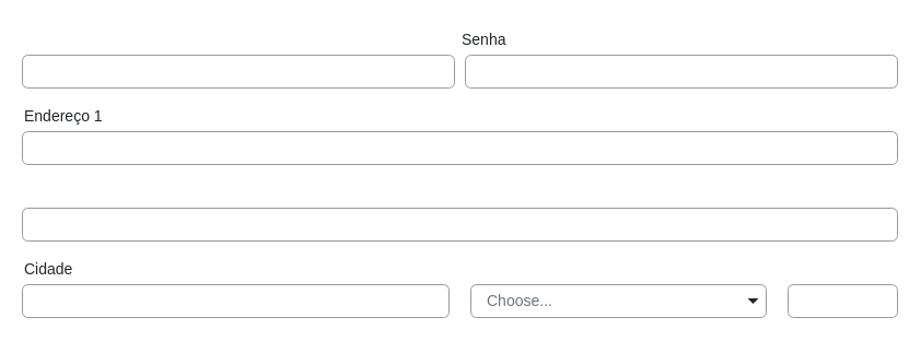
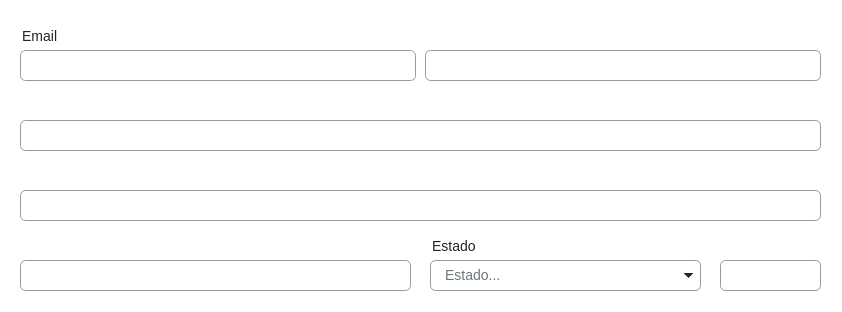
+ <mxCell id="2" value="Email    " style="fillColor=none;strokeColor=none;align=left;fontSize=14;fontColor=#212529;" vertex="1" parent="1"><mxGeometry x="20" y="20" width="400" height="30" as="geometry" /></mxCell>
- <mxCell id="4" value="Senha" style="fillColor=none;strokeColor=none;align=left;fontSize=14;fontColor=#212529;" vertex="1" parent="1"><mxGeometry x="420" y="20" width="400" height="30" as="geometry" /></mxCell>
- <mxCell id="6" value="Endereço 1" style="fillColor=none;strokeColor=none;align=left;fontSize=14;fontColor=#212529;" vertex="1" parent="1"><mxGeometry x="20" y="90" width="390" height="30" as="geometry" /></mxCell>
- <mxCell id="9" value="Cidade" style="fillColor=none;strokeColor=none;align=left;fontSize=14;fontColor=#212529;" vertex="1" parent="1"><mxGeometry x="20" y="230" width="390" height="30" as="geometry" /></mxCell>
+ <mxCell id="11" value="Estado" style="fillColor=none;strokeColor=none;align=left;fontSize=14;fontColor=#212529;" vertex="1" parent="1"><mxGeometry x="430" y="230" width="220" height="30" as="geometry" /></mxCell>
- <mxCell id="12" value="Choose..." style="html=1;shadow=0;dashed=0;shape=mxgraph.bootstrap.rrect;rSize=5;fillColor=none;strokeColor=#999999;align=left;spacing=15;fontSize=14;fontColor=#6C767D;" vertex="1" parent="1"><mxGeometry x="430" y="260" width="270" height="30" as="geometry" /></mxCell>
+ <mxCell id="12" value="Estado..." style="html=1;shadow=0;dashed=0;shape=mxgraph.bootstrap.rrect;rSize=5;fillColor=none;strokeColor=#999999;align=left;spacing=15;fontSize=14;fontColor=#6C767D;" vertex="1" parent="1"><mxGeometry x="430" y="260" width="270" height="30" as="geometry" /></mxCell>
